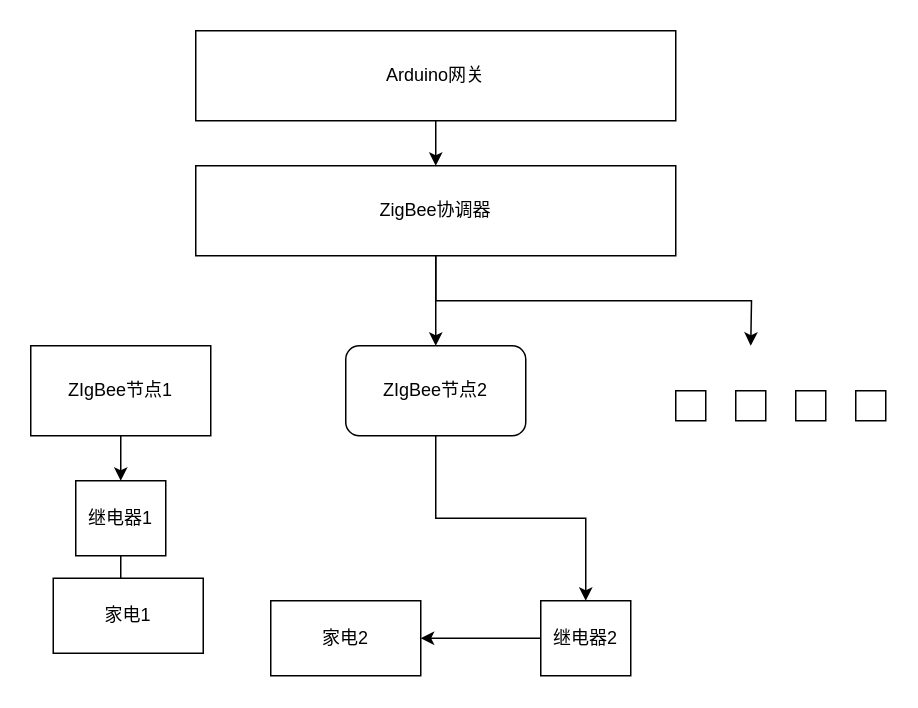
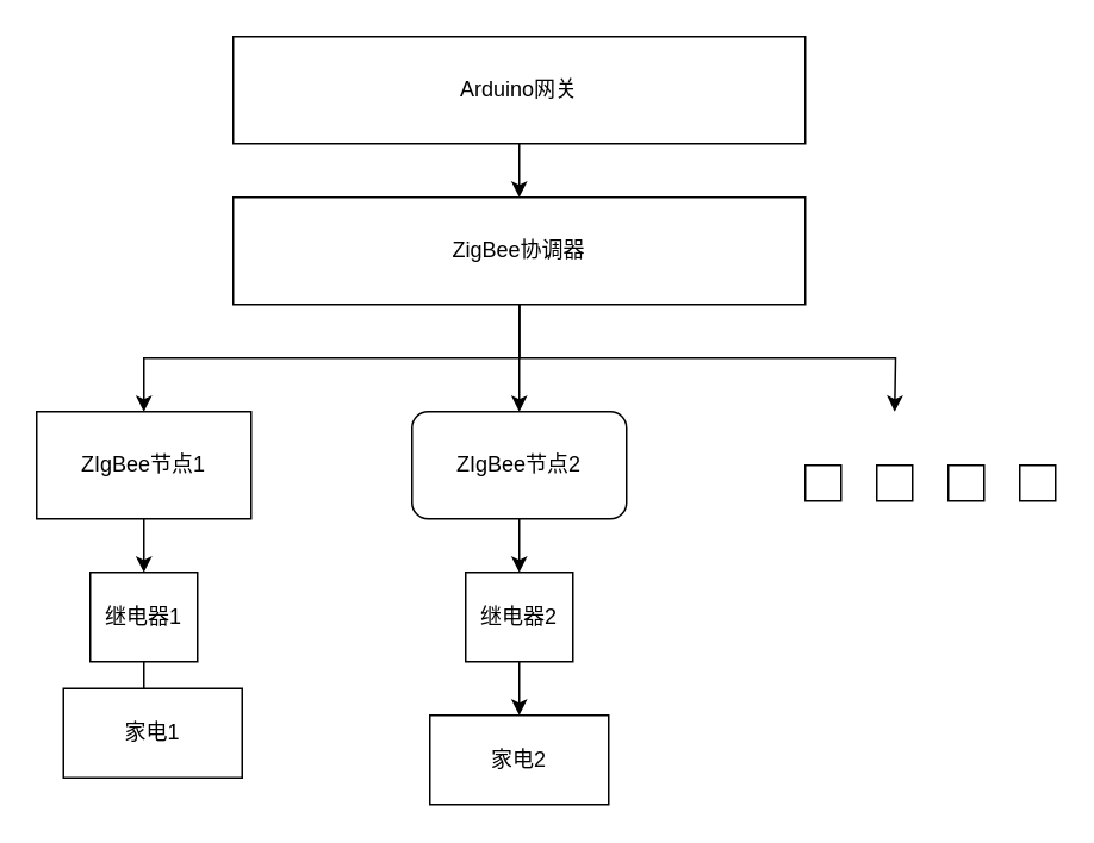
+ <mxCell id="4" style="edgeStyle=orthogonalEdgeStyle;rounded=0;orthogonalLoop=1;jettySize=auto;html=1;exitX=0.5;exitY=1;exitDx=0;exitDy=0;entryX=0.5;entryY=0;entryDx=0;entryDy=0;" parent="1" source="7" target="9" edge="1"><mxGeometry relative="1" as="geometry" /></mxCell>
- <mxCell id="21" value="家电2" style="rounded=0;whiteSpace=wrap;html=1;" parent="1" vertex="1"><mxGeometry x="180" y="400" width="100" height="50" as="geometry" /></mxCell>
+ <mxCell id="21" value="家电2" style="rounded=0;whiteSpace=wrap;html=1;" parent="1" vertex="1"><mxGeometry x="240" y="400" width="100" height="50" as="geometry" /></mxCell>
- <mxCell id="15" value="继电器2" style="rounded=0;whiteSpace=wrap;html=1;" parent="1" vertex="1"><mxGeometry x="360" y="400" width="60" height="50" as="geometry" /></mxCell>
+ <mxCell id="15" value="继电器2" style="rounded=0;whiteSpace=wrap;html=1;" parent="1" vertex="1"><mxGeometry x="260" y="320" width="60" height="50" as="geometry" /></mxCell>
